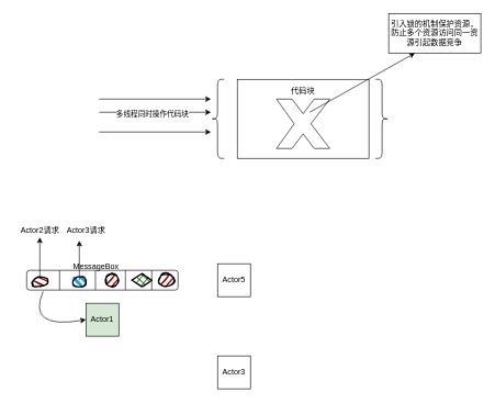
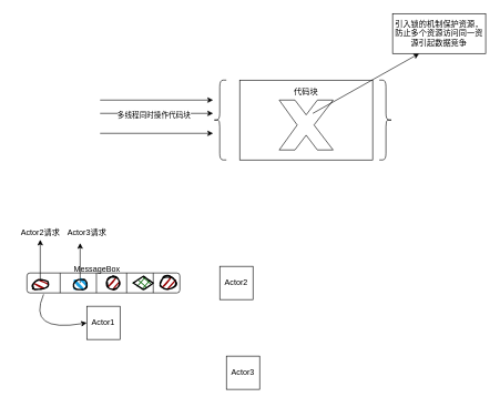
- <mxCell id="13" value="Actor5" style="rounded=0;whiteSpace=wrap;html=1;" vertex="1" parent="1"><mxGeometry x="330" y="400" width="50" height="50" as="geometry" /></mxCell>
+ <mxCell id="13" value="Actor2" style="rounded=0;whiteSpace=wrap;html=1;" vertex="1" parent="1"><mxGeometry x="330" y="400" width="50" height="50" as="geometry" /></mxCell>
- <mxCell id="12" value="Actor1" style="rounded=0;whiteSpace=wrap;html=1;fillColor=#d5e8d4;" vertex="1" parent="1"><mxGeometry x="130" y="460" width="50" height="50" as="geometry" /></mxCell>
+ <mxCell id="12" value="Actor1" style="rounded=0;whiteSpace=wrap;html=1;" vertex="1" parent="1"><mxGeometry x="130" y="460" width="50" height="50" as="geometry" /></mxCell>
- <mxCell id="14" value="Actor3" style="rounded=0;whiteSpace=wrap;html=1;" vertex="1" parent="1"><mxGeometry x="330" y="540" width="50" height="50" as="geometry" /></mxCell>
+ <mxCell id="14" value="Actor3" style="rounded=0;whiteSpace=wrap;html=1;" vertex="1" parent="1"><mxGeometry x="340" y="535" width="50" height="50" as="geometry" /></mxCell>
